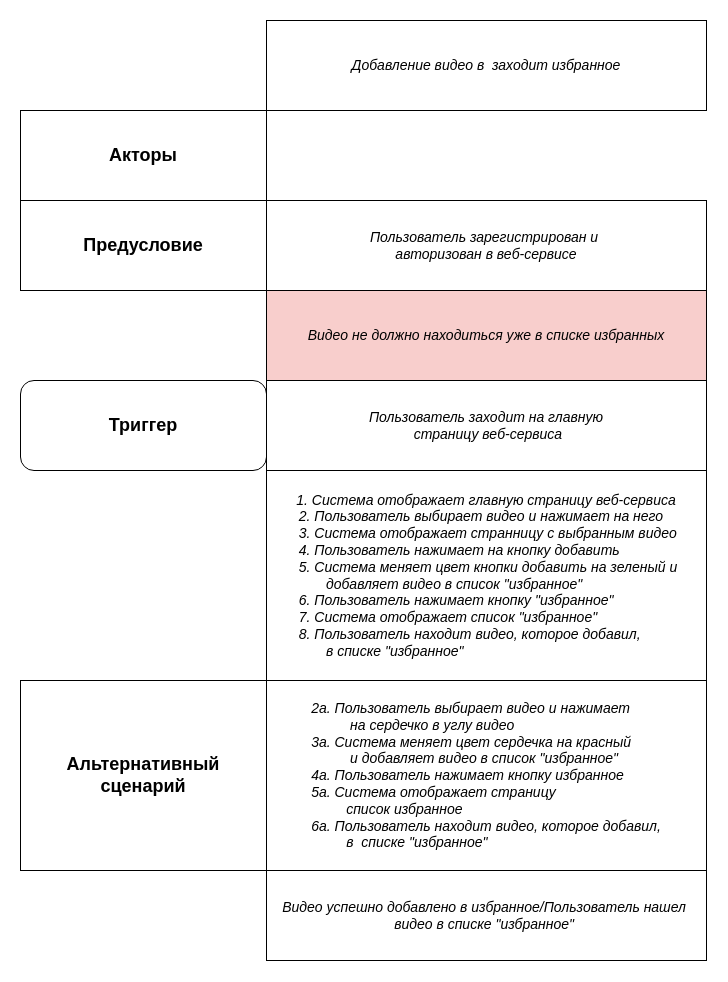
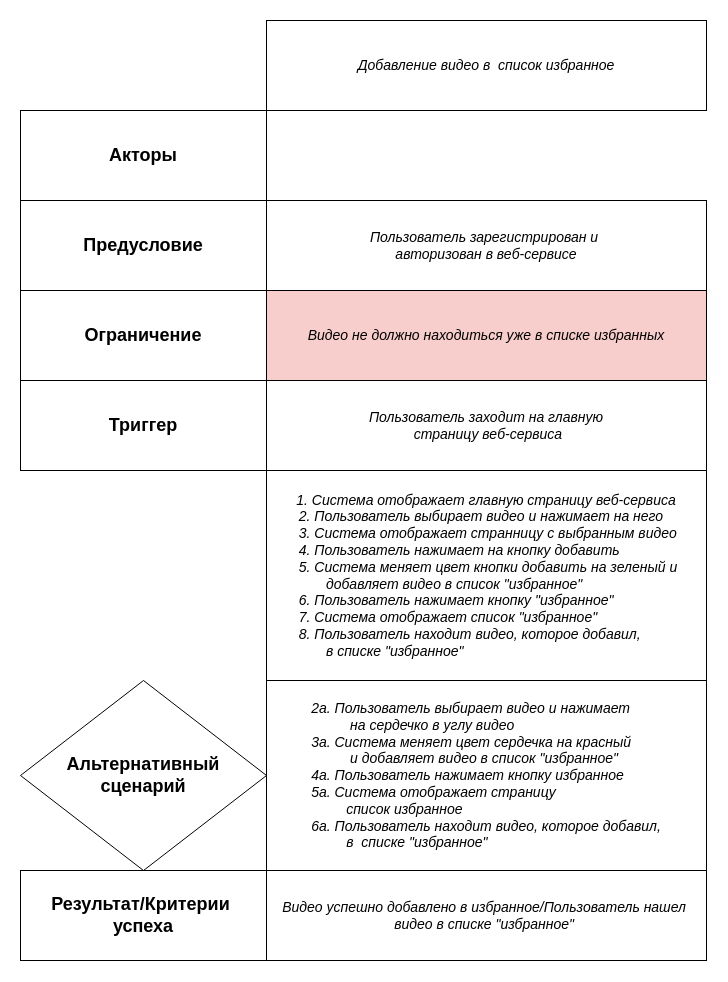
- <mxCell id="2" value="&lt;font style=&quot;font-size: 14px;&quot;&gt;&lt;i&gt;Добавление видео в&amp;nbsp; заходит избранное&lt;/i&gt;&lt;/font&gt;" style="rounded=0;whiteSpace=wrap;html=1;" vertex="1" parent="1"><mxGeometry x="266" y="20" width="440" height="90" as="geometry" /></mxCell>
+ <mxCell id="2" value="&lt;font style=&quot;font-size: 14px;&quot;&gt;&lt;i&gt;Добавление видео в&amp;nbsp; список избранное&lt;/i&gt;&lt;/font&gt;" style="rounded=0;whiteSpace=wrap;html=1;" vertex="1" parent="1"><mxGeometry x="266" y="20" width="440" height="90" as="geometry" /></mxCell>
+ <mxCell id="5" value="&lt;b style=&quot;&quot;&gt;&lt;font style=&quot;font-size: 18px;&quot;&gt;Ограничение&lt;/font&gt;&lt;/b&gt;" style="rounded=0;whiteSpace=wrap;html=1;" vertex="1" parent="1"><mxGeometry x="20" y="290" width="246" height="90" as="geometry" /></mxCell>
- <mxCell id="6" value="&lt;b style=&quot;&quot;&gt;&lt;font style=&quot;font-size: 18px;&quot;&gt;Триггер&lt;/font&gt;&lt;/b&gt;" style="whiteSpace=wrap;html=1;rounded=1;" vertex="1" parent="1"><mxGeometry x="20" y="380" width="246" height="90" as="geometry" /></mxCell>
+ <mxCell id="6" value="&lt;b style=&quot;&quot;&gt;&lt;font style=&quot;font-size: 18px;&quot;&gt;Триггер&lt;/font&gt;&lt;/b&gt;" style="rounded=0;whiteSpace=wrap;html=1;" vertex="1" parent="1"><mxGeometry x="20" y="380" width="246" height="90" as="geometry" /></mxCell>
- <mxCell id="7" value="&lt;b style=&quot;&quot;&gt;&lt;font style=&quot;font-size: 18px;&quot;&gt;Альтернативный&lt;/font&gt;&lt;/b&gt;&lt;div&gt;&lt;font style=&quot;font-size: 18px;&quot;&gt;&lt;b&gt;сценарий&lt;/b&gt;&lt;/font&gt;&lt;/div&gt;" style="rounded=0;whiteSpace=wrap;html=1;" vertex="1" parent="1"><mxGeometry x="20" y="680" width="246" height="190" as="geometry" /></mxCell>
+ <mxCell id="7" value="&lt;b style=&quot;&quot;&gt;&lt;font style=&quot;font-size: 18px;&quot;&gt;Альтернативный&lt;/font&gt;&lt;/b&gt;&lt;div&gt;&lt;font style=&quot;font-size: 18px;&quot;&gt;&lt;b&gt;сценарий&lt;/b&gt;&lt;/font&gt;&lt;/div&gt;" style="rhombus;whiteSpace=wrap;html=1;" vertex="1" parent="1"><mxGeometry x="20" y="680" width="246" height="190" as="geometry" /></mxCell>
+ <mxCell id="8" value="&lt;b style=&quot;&quot;&gt;&lt;font style=&quot;font-size: 18px;&quot;&gt;Результат/Критерии&amp;nbsp;&lt;/font&gt;&lt;/b&gt;&lt;div&gt;&lt;b style=&quot;&quot;&gt;&lt;font style=&quot;font-size: 18px;&quot;&gt;успеха&lt;/font&gt;&lt;/b&gt;&lt;/div&gt;" style="rounded=0;whiteSpace=wrap;html=1;" vertex="1" parent="1"><mxGeometry x="20" y="870" width="246" height="90" as="geometry" /></mxCell>
